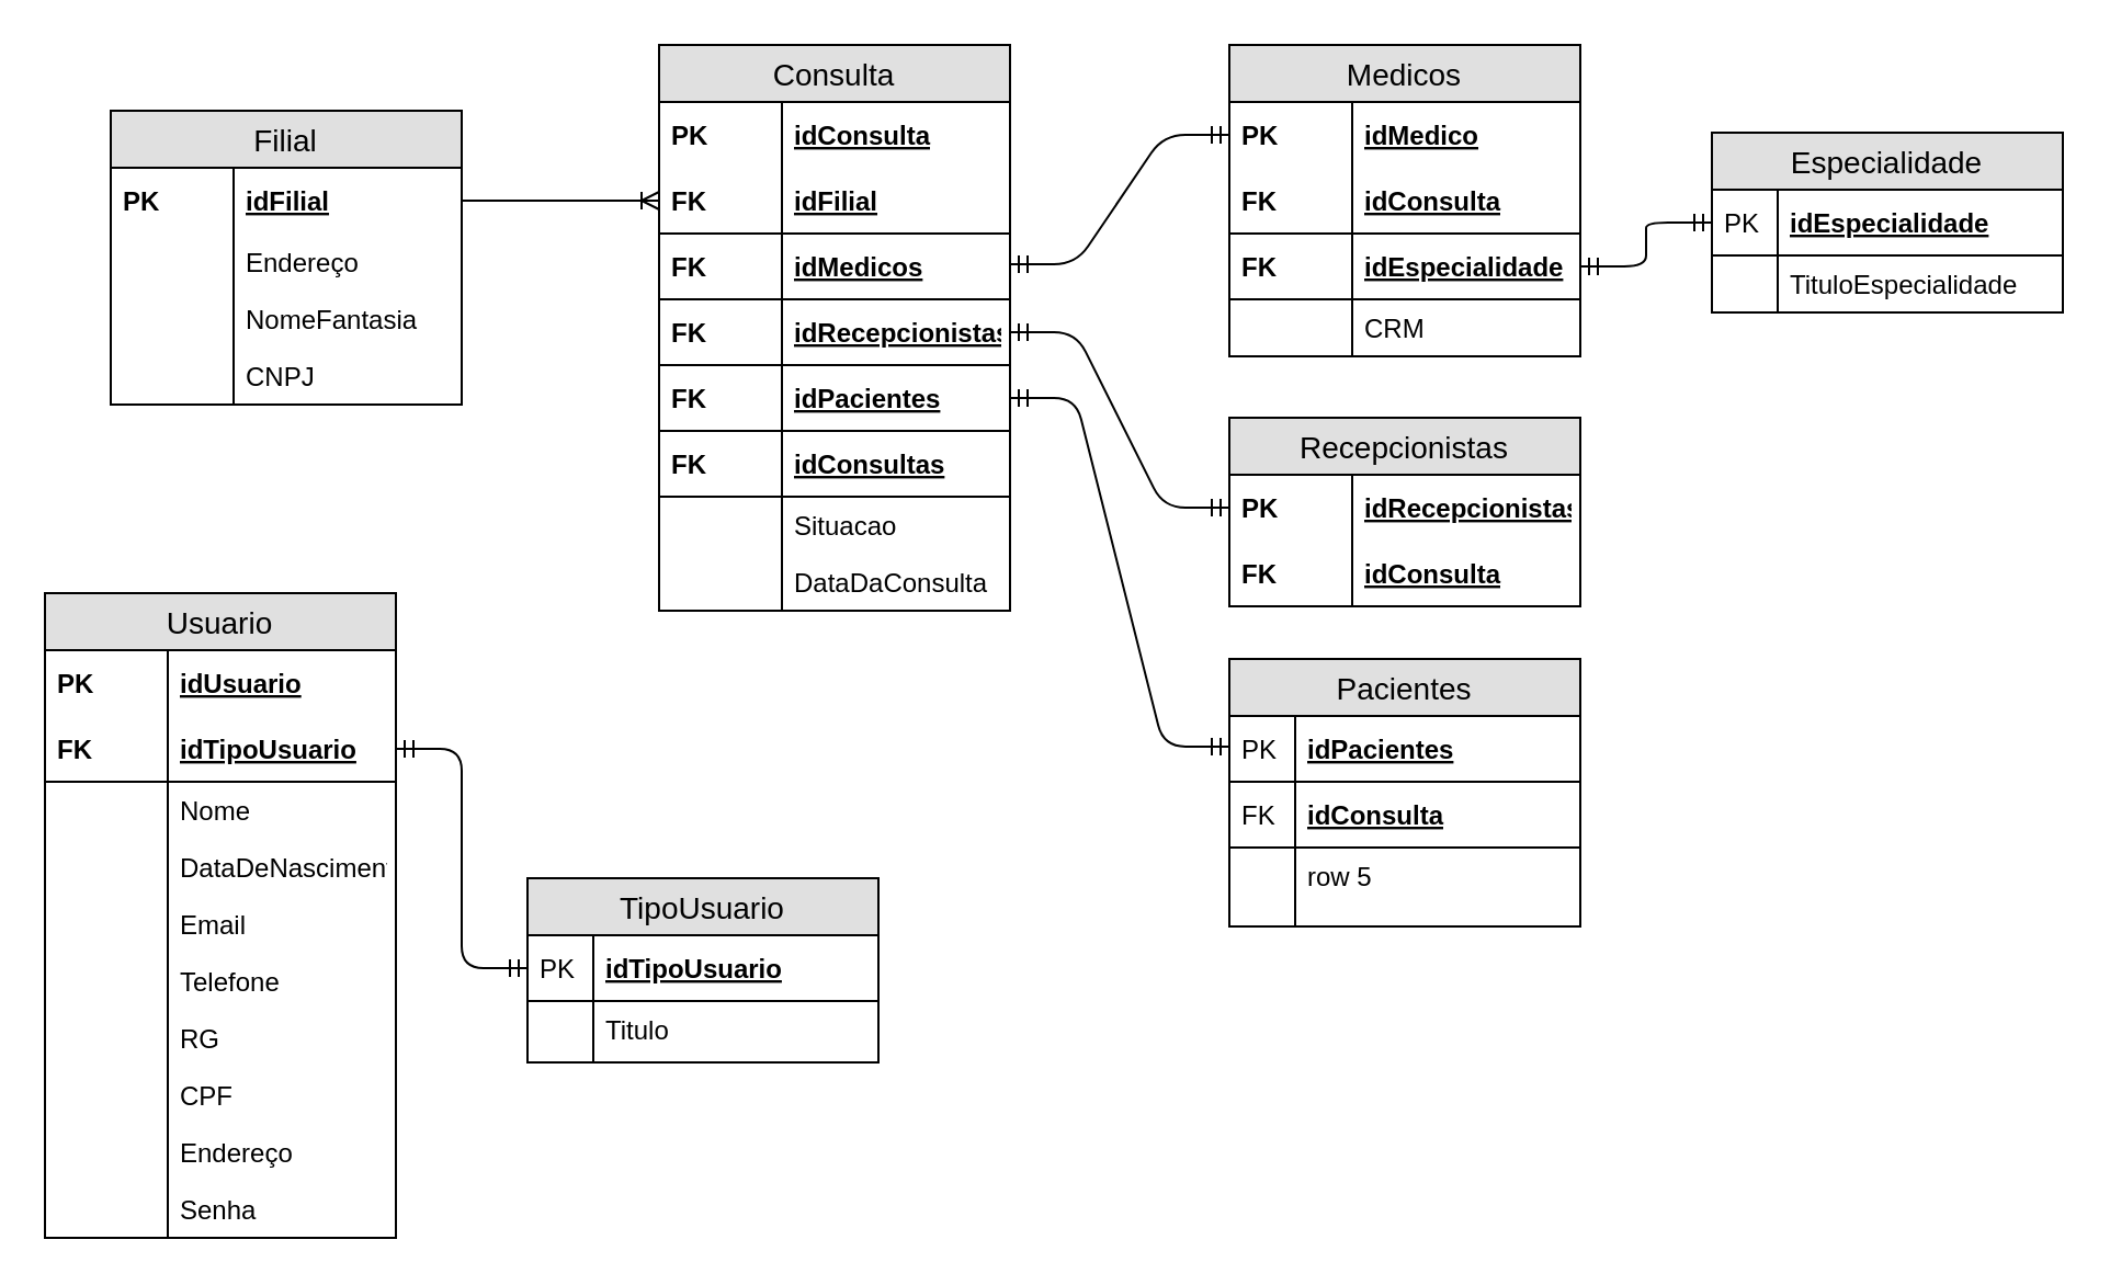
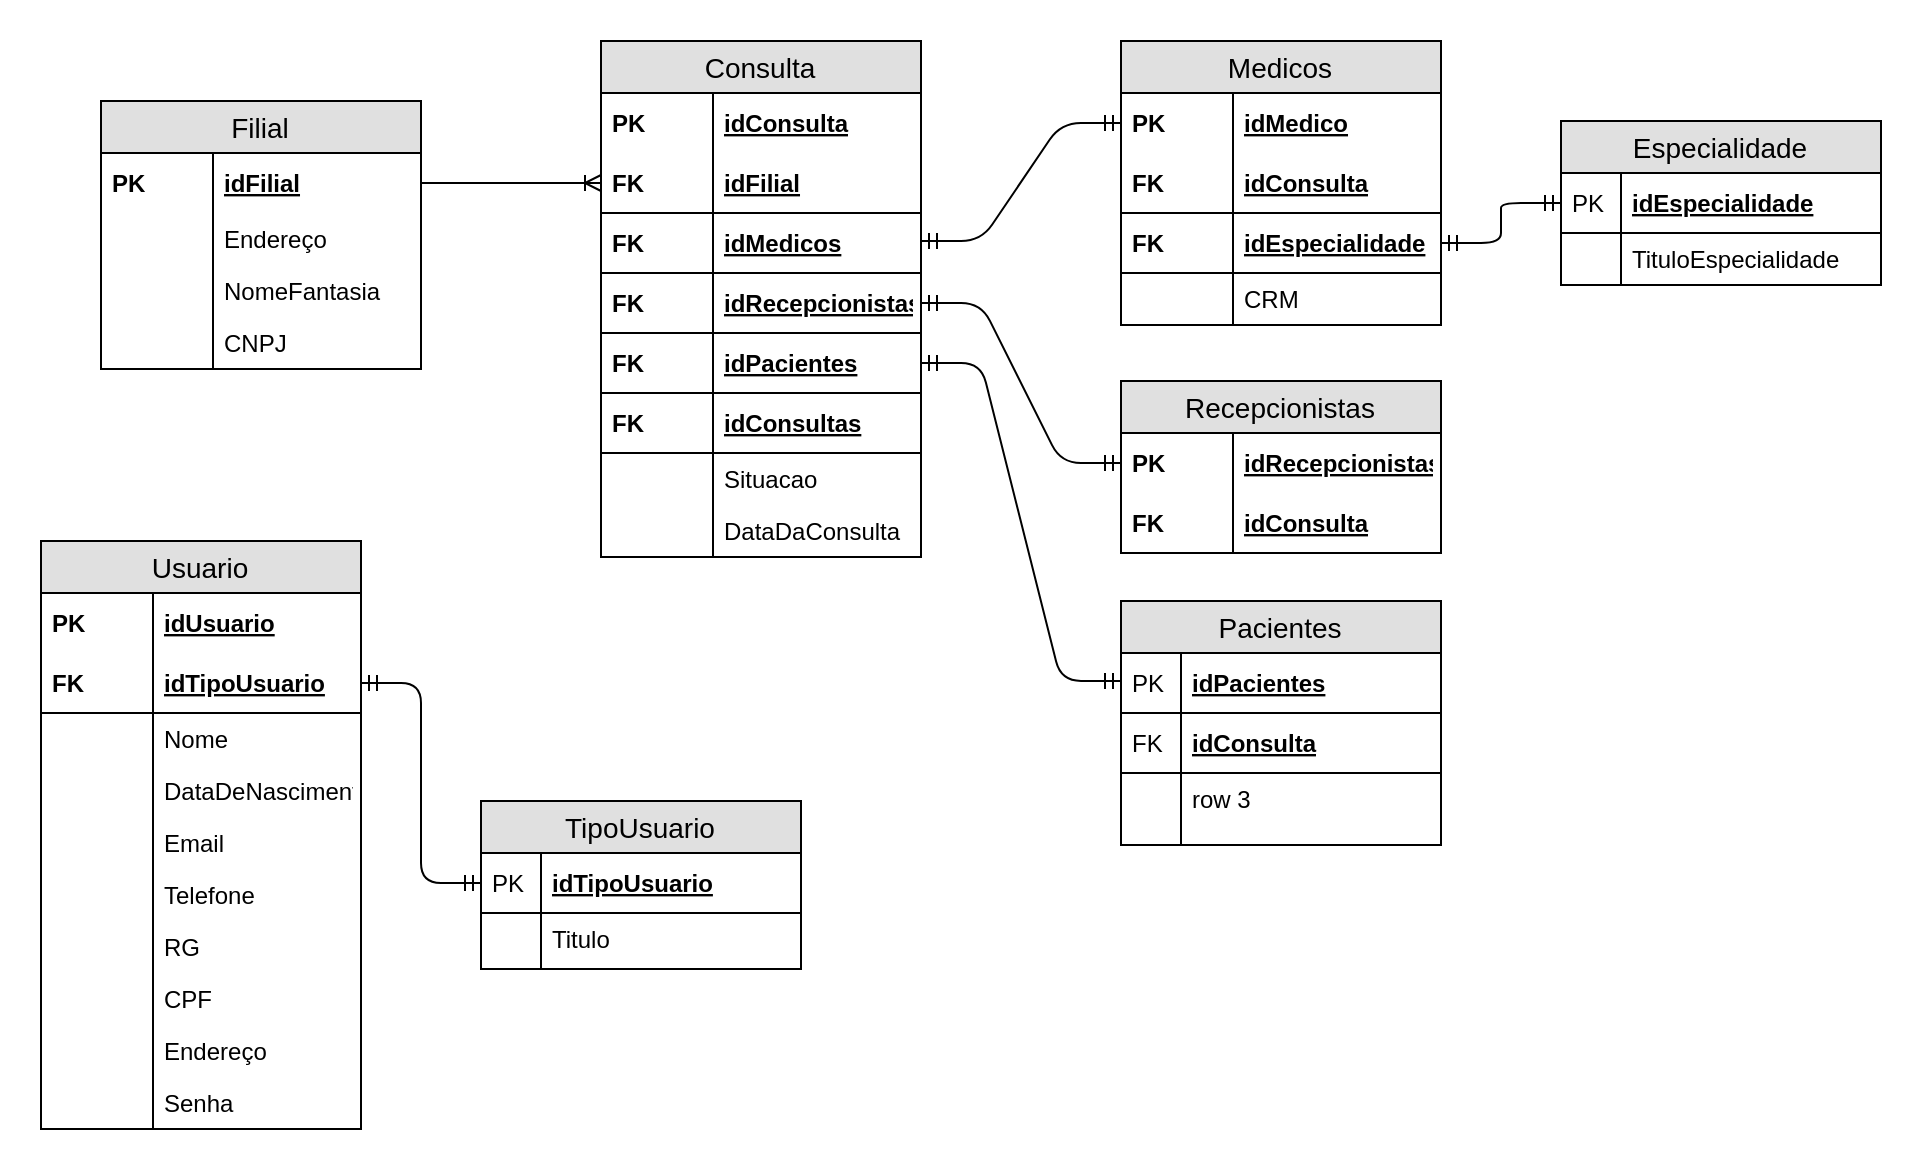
- <mxCell id="78" value="row 5" style="shape=partialRectangle;top=0;left=0;right=0;bottom=0;align=left;verticalAlign=top;fillColor=none;spacingLeft=34;spacingRight=4;overflow=hidden;rotatable=0;points=[[0,0.5],[1,0.5]];portConstraint=eastwest;dropTarget=0;fontSize=12;" vertex="1" parent="73"><mxGeometry y="86" width="160" height="26" as="geometry" /></mxCell>
+ <mxCell id="78" value="row 3" style="shape=partialRectangle;top=0;left=0;right=0;bottom=0;align=left;verticalAlign=top;fillColor=none;spacingLeft=34;spacingRight=4;overflow=hidden;rotatable=0;points=[[0,0.5],[1,0.5]];portConstraint=eastwest;dropTarget=0;fontSize=12;" vertex="1" parent="73"><mxGeometry y="86" width="160" height="26" as="geometry" /></mxCell>
